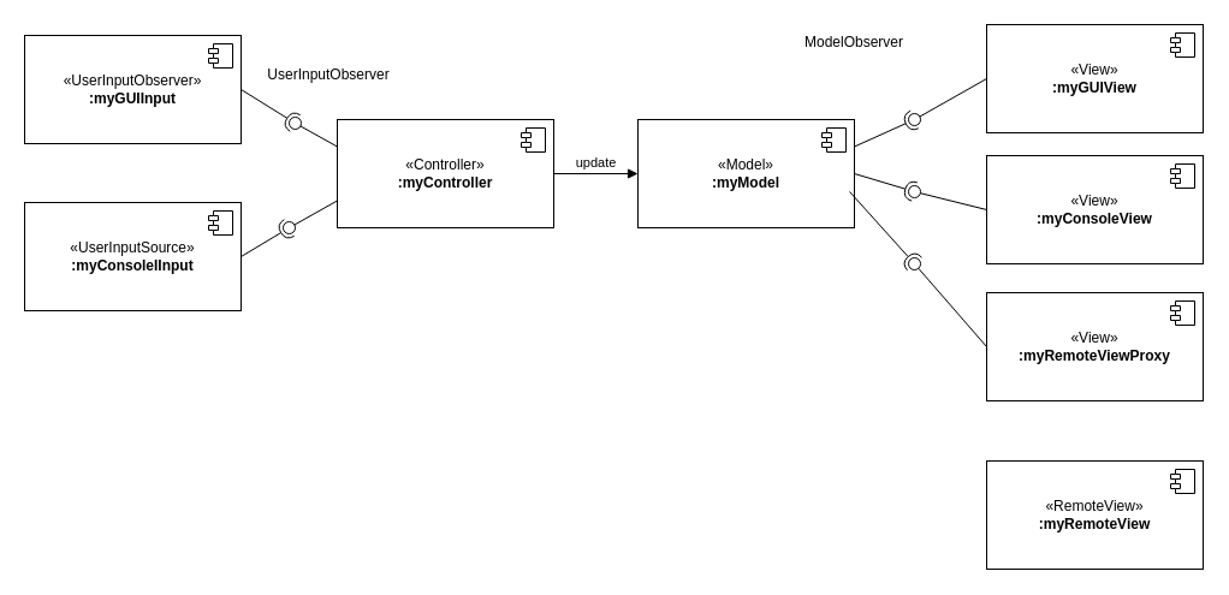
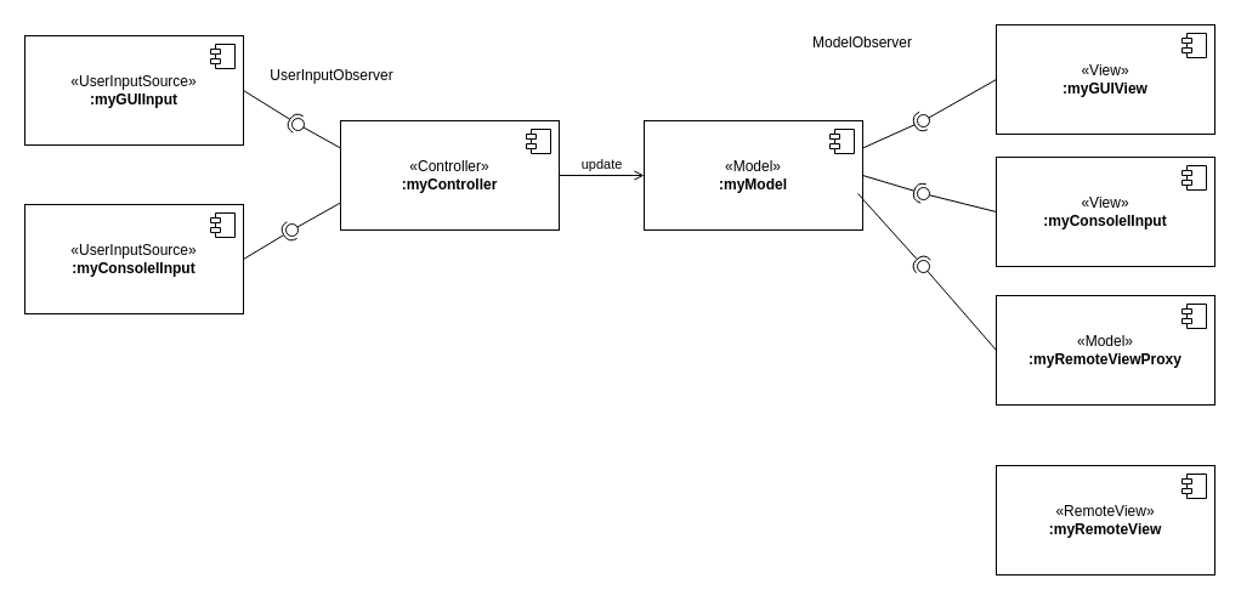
- <mxCell id="8" value="«UserInputObserver»&lt;br&gt;&lt;b&gt;:myGUIInput&lt;/b&gt;" style="html=1;dropTarget=0;whiteSpace=wrap;" parent="1" vertex="1"><mxGeometry x="20" y="29" width="180" height="90" as="geometry" /></mxCell>
+ <mxCell id="8" value="«UserInputSource»&lt;br&gt;&lt;b&gt;:myGUIInput&lt;/b&gt;" style="html=1;dropTarget=0;whiteSpace=wrap;" parent="1" vertex="1"><mxGeometry x="20" y="29" width="180" height="90" as="geometry" /></mxCell>
- <mxCell id="27" value="update" style="html=1;verticalAlign=bottom;endArrow=block;curved=0;rounded=0;exitX=1;exitY=0.5;exitDx=0;exitDy=0;entryX=0;entryY=0.5;entryDx=0;entryDy=0;" parent="1" source="2" target="4" edge="1"><mxGeometry width="80" relative="1" as="geometry"><mxPoint x="480" y="129" as="sourcePoint" /><mxPoint x="560" y="129" as="targetPoint" /></mxGeometry></mxCell>
+ <mxCell id="27" value="update" style="html=1;verticalAlign=bottom;endArrow=open;curved=0;rounded=0;exitX=1;exitY=0.5;exitDx=0;exitDy=0;entryX=0;entryY=0.5;entryDx=0;entryDy=0;" parent="1" source="2" target="4" edge="1"><mxGeometry width="80" relative="1" as="geometry"><mxPoint x="480" y="129" as="sourcePoint" /><mxPoint x="560" y="129" as="targetPoint" /></mxGeometry></mxCell>
- <mxCell id="6" value="«View»&lt;br&gt;&lt;b&gt;:myConsoleView&lt;/b&gt;" style="html=1;dropTarget=0;whiteSpace=wrap;" parent="1" vertex="1"><mxGeometry x="820" y="129" width="180" height="90" as="geometry" /></mxCell>
+ <mxCell id="6" value="«View»&lt;br&gt;&lt;b&gt;:myConsoleIInput&lt;/b&gt;" style="html=1;dropTarget=0;whiteSpace=wrap;" parent="1" vertex="1"><mxGeometry x="820" y="129" width="180" height="90" as="geometry" /></mxCell>
- <mxCell id="28" value="«View»&lt;br&gt;&lt;b&gt;:myRemoteViewProxy&lt;/b&gt;" style="html=1;dropTarget=0;whiteSpace=wrap;" vertex="1" parent="1"><mxGeometry x="820" y="243" width="180" height="90" as="geometry" /></mxCell>
+ <mxCell id="28" value="«Model»&lt;br&gt;&lt;b&gt;:myRemoteViewProxy&lt;/b&gt;" style="html=1;dropTarget=0;whiteSpace=wrap;" vertex="1" parent="1"><mxGeometry x="820" y="243" width="180" height="90" as="geometry" /></mxCell>
